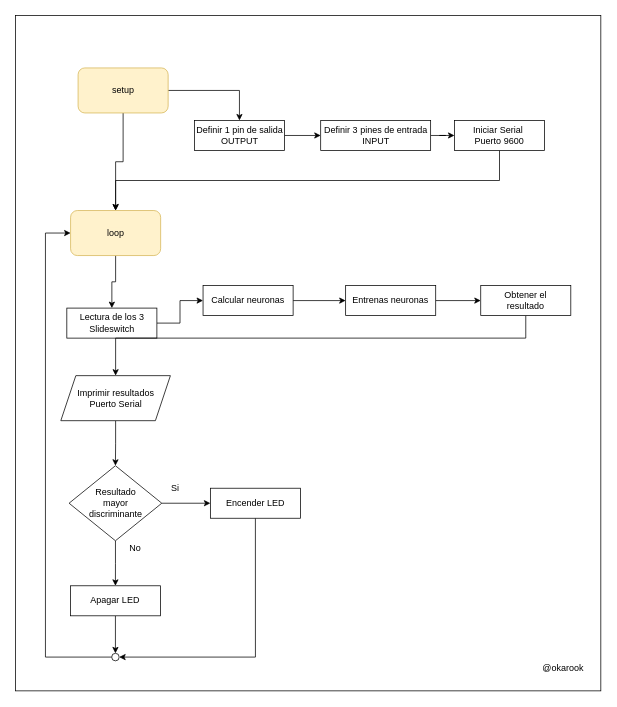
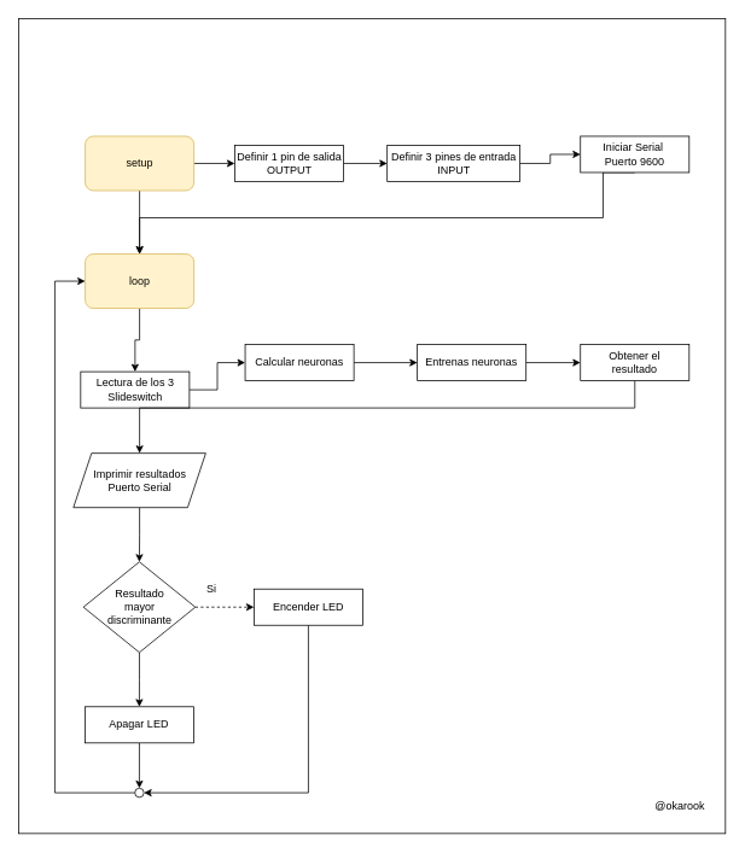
- <mxCell id="5" value="&lt;font color=&quot;#030303&quot;&gt;setup&lt;/font&gt;" style="rounded=1;whiteSpace=wrap;html=1;fillColor=#fff2cc;strokeColor=#d6b656;" parent="1" vertex="1"><mxGeometry x="103.5" y="90" width="120" height="60" as="geometry" /></mxCell>
+ <mxCell id="5" value="&lt;font color=&quot;#030303&quot;&gt;setup&lt;/font&gt;" style="rounded=1;whiteSpace=wrap;html=1;fillColor=#fff2cc;strokeColor=#d6b656;" parent="1" vertex="1"><mxGeometry x="93.5" y="150" width="120" height="60" as="geometry" /></mxCell>
- <mxCell id="17" value="Iniciar Serial&amp;nbsp;&lt;br&gt;Puerto 9600" style="rounded=0;whiteSpace=wrap;html=1;" parent="1" vertex="1"><mxGeometry x="605" y="160" width="120" height="40" as="geometry" /></mxCell>
+ <mxCell id="17" value="Iniciar Serial&amp;nbsp;&lt;br&gt;Puerto 9600" style="rounded=0;whiteSpace=wrap;html=1;" parent="1" vertex="1"><mxGeometry x="640" y="150" width="120" height="40" as="geometry" /></mxCell>
- <mxCell id="32" style="edgeStyle=orthogonalEdgeStyle;rounded=0;orthogonalLoop=1;jettySize=auto;html=1;entryX=0;entryY=0.5;entryDx=0;entryDy=0;" edge="1" parent="1" source="34" target="35"><mxGeometry relative="1" as="geometry" /></mxCell>
+ <mxCell id="32" style="edgeStyle=orthogonalEdgeStyle;rounded=0;orthogonalLoop=1;jettySize=auto;html=1;entryX=0;entryY=0.5;entryDx=0;entryDy=0;dashed=1;" edge="1" parent="1" source="34" target="35"><mxGeometry relative="1" as="geometry" /></mxCell>
- <mxCell id="19" value="No" style="text;html=1;strokeColor=none;fillColor=none;align=center;verticalAlign=middle;whiteSpace=wrap;rounded=0;" parent="1" vertex="1"><mxGeometry x="159.75" y="720" width="40" height="20" as="geometry" /></mxCell>
